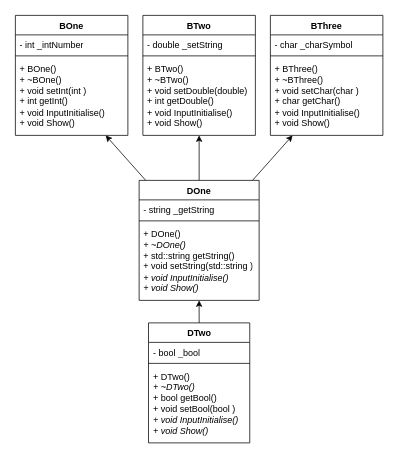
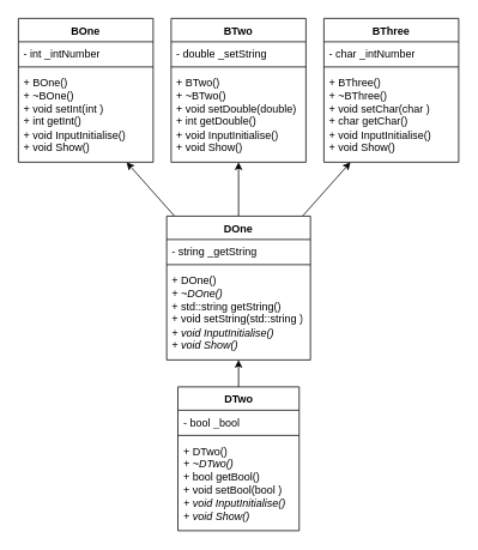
- <mxCell id="11" value="&lt;div&gt;- char _charSymbol&lt;/div&gt;" style="text;strokeColor=none;fillColor=none;align=left;verticalAlign=top;spacingLeft=4;spacingRight=4;overflow=hidden;rotatable=0;points=[[0,0.5],[1,0.5]];portConstraint=eastwest;whiteSpace=wrap;html=1;" vertex="1" parent="10"><mxGeometry y="26" width="150" height="24" as="geometry" /></mxCell>
+ <mxCell id="11" value="&lt;div&gt;- char _intNumber&lt;/div&gt;" style="text;strokeColor=none;fillColor=none;align=left;verticalAlign=top;spacingLeft=4;spacingRight=4;overflow=hidden;rotatable=0;points=[[0,0.5],[1,0.5]];portConstraint=eastwest;whiteSpace=wrap;html=1;" vertex="1" parent="10"><mxGeometry y="26" width="150" height="24" as="geometry" /></mxCell>
